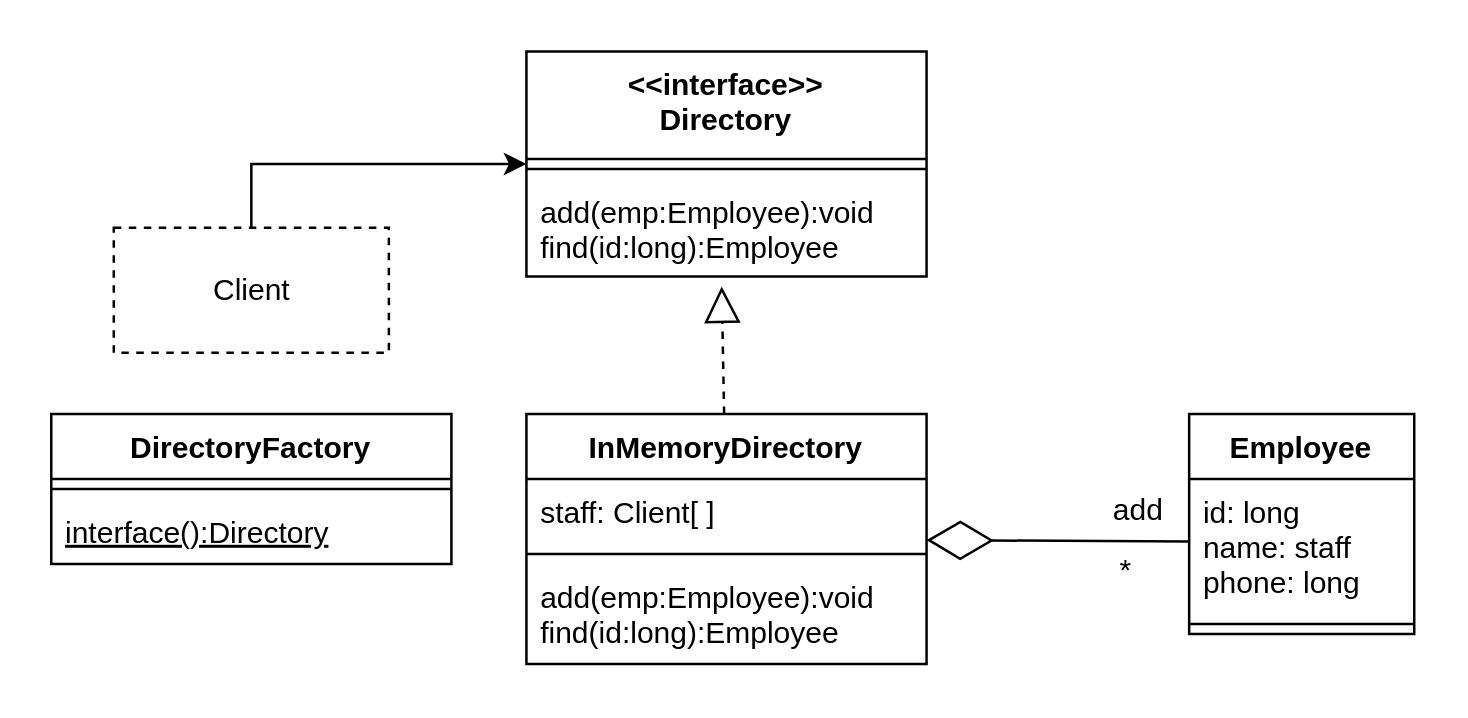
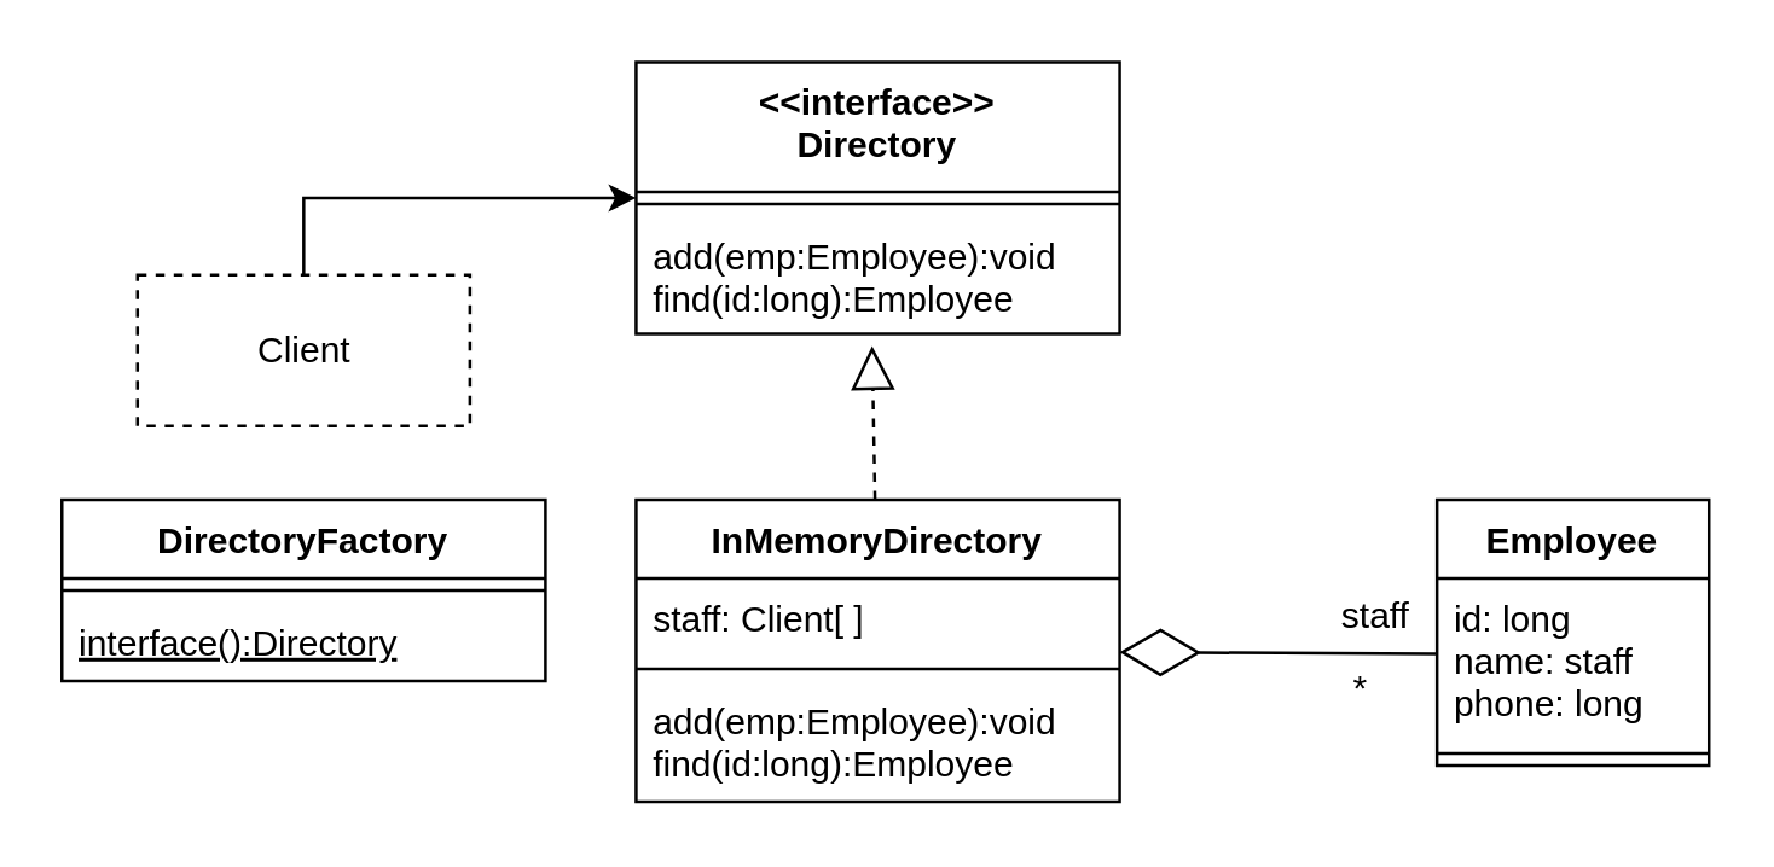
- <mxCell id="19" value="add" style="text;html=1;strokeColor=none;fillColor=none;align=center;verticalAlign=middle;whiteSpace=wrap;rounded=0;" vertex="1" parent="1"><mxGeometry x="435" y="194" width="40" height="20" as="geometry" /></mxCell>
+ <mxCell id="19" value="staff" style="text;html=1;strokeColor=none;fillColor=none;align=center;verticalAlign=middle;whiteSpace=wrap;rounded=0;" vertex="1" parent="1"><mxGeometry x="435" y="194" width="40" height="20" as="geometry" /></mxCell>
